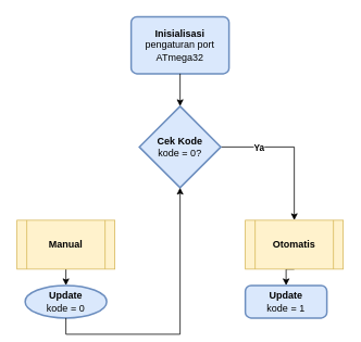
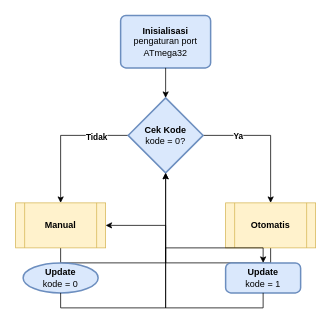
+ <mxCell id="5" style="edgeStyle=orthogonalEdgeStyle;rounded=0;orthogonalLoop=1;jettySize=auto;html=1;exitX=0;exitY=0.5;exitDx=0;exitDy=0;exitPerimeter=0;entryX=0.5;entryY=0;entryDx=0;entryDy=0;" parent="1" source="7" target="12" edge="1"><mxGeometry relative="1" as="geometry" /></mxCell>
+ <mxCell id="6" value="&lt;b&gt;Tidak&lt;/b&gt;" style="edgeLabel;html=1;align=center;verticalAlign=middle;resizable=0;points=[];" parent="5" vertex="1" connectable="0"><mxGeometry x="-0.522" y="2" relative="1" as="geometry"><mxPoint as="offset" /></mxGeometry></mxCell>
- <mxCell id="8" style="edgeStyle=orthogonalEdgeStyle;rounded=0;orthogonalLoop=1;jettySize=auto;html=1;exitX=0.5;exitY=1;exitDx=0;exitDy=0;entryX=0.5;entryY=0;entryDx=0;entryDy=0;" parent="1" source="9" target="10" edge="1"><mxGeometry relative="1" as="geometry" /></mxCell>
+ <mxCell id="8" style="edgeStyle=orthogonalEdgeStyle;rounded=0;orthogonalLoop=1;jettySize=auto;html=1;exitX=0.5;exitY=1;exitDx=0;exitDy=0;" parent="1" source="9" target="12" edge="1"><mxGeometry relative="1" as="geometry" /></mxCell>
- <mxCell id="11" style="edgeStyle=orthogonalEdgeStyle;rounded=0;orthogonalLoop=1;jettySize=auto;html=1;exitX=0.5;exitY=1;exitDx=0;exitDy=0;entryX=0.5;entryY=0;entryDx=0;entryDy=0;" parent="1" source="12" target="13" edge="1"><mxGeometry relative="1" as="geometry" /></mxCell>
+ <mxCell id="11" style="edgeStyle=orthogonalEdgeStyle;rounded=0;orthogonalLoop=1;jettySize=auto;html=1;exitX=0.5;exitY=1;exitDx=0;exitDy=0;" parent="1" source="12" target="10" edge="1"><mxGeometry relative="1" as="geometry" /></mxCell>
+ <mxCell id="16" style="edgeStyle=orthogonalEdgeStyle;rounded=0;orthogonalLoop=1;jettySize=auto;html=1;exitX=0.5;exitY=1;exitDx=0;exitDy=0;entryX=0.5;entryY=1;entryDx=0;entryDy=0;entryPerimeter=0;" parent="1" source="10" target="7" edge="1"><mxGeometry relative="1" as="geometry" /></mxCell>
